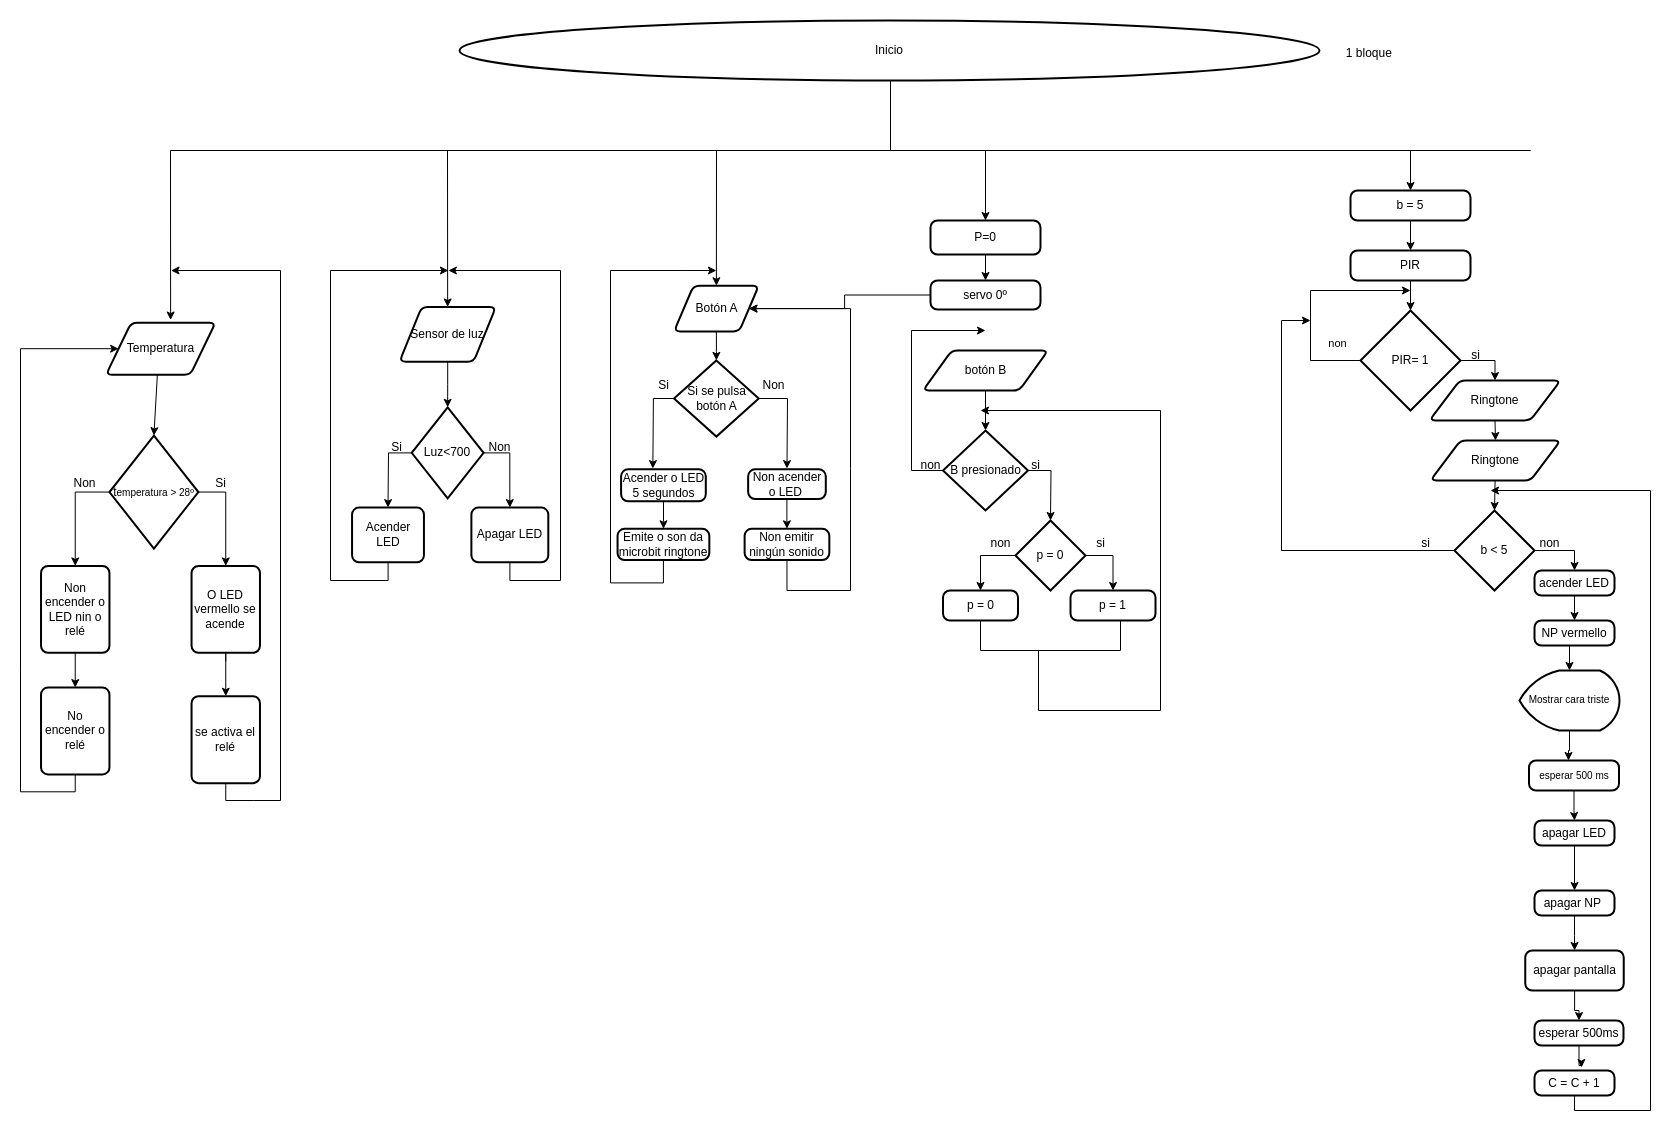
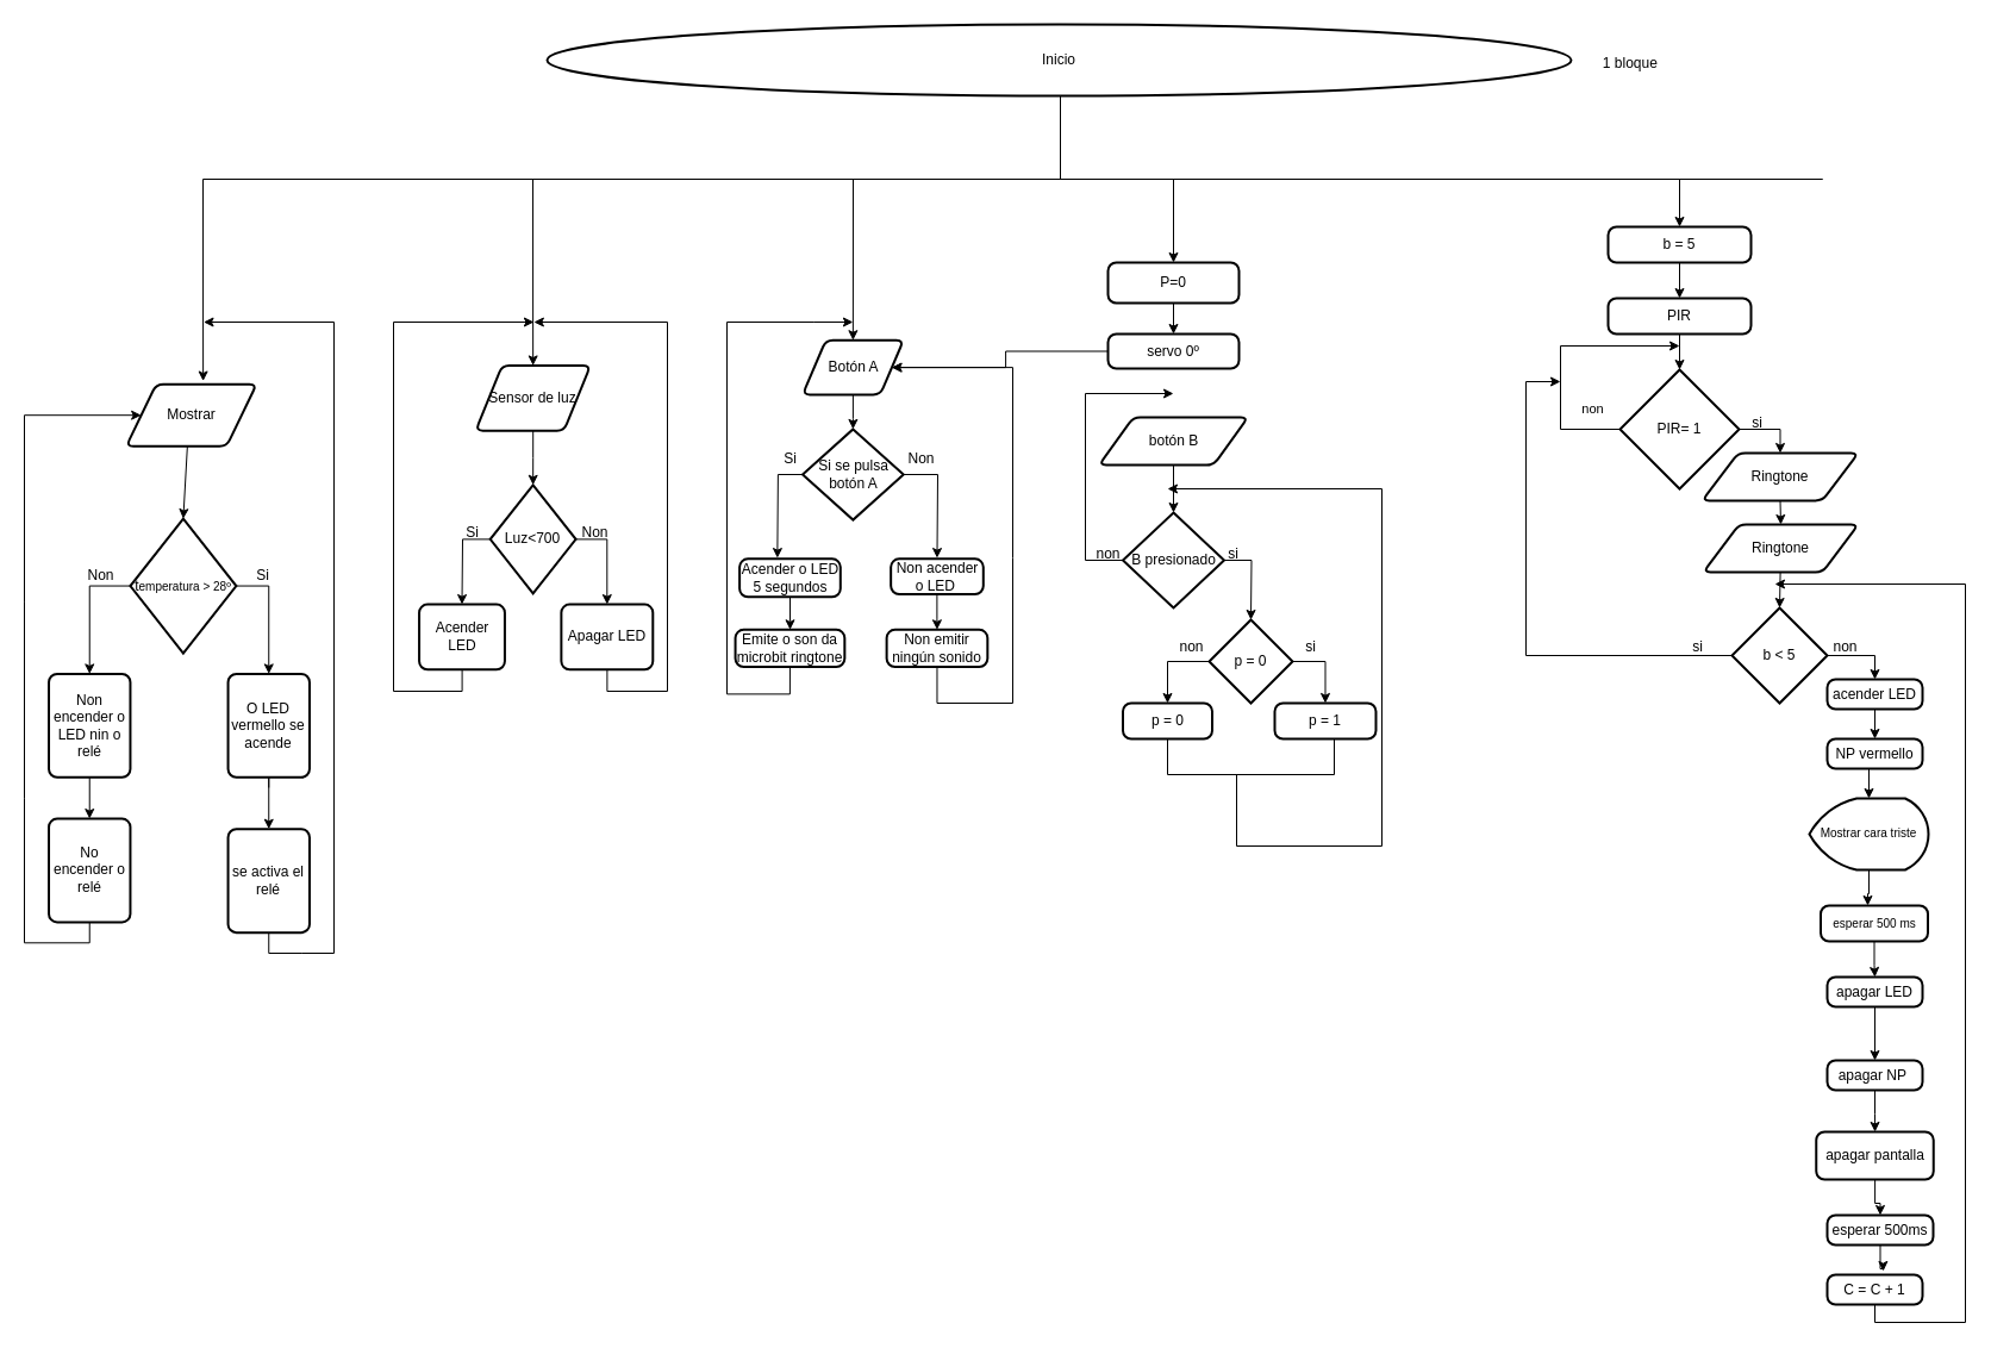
- <mxCell id="7" value="Temperatura" style="shape=parallelogram;html=1;strokeWidth=2;perimeter=parallelogramPerimeter;whiteSpace=wrap;rounded=1;arcSize=12;size=0.23;" parent="6" vertex="1"><mxGeometry x="85.526" y="52.131" width="109.474" height="52.131" as="geometry" /></mxCell>
+ <mxCell id="7" value="Mostrar" style="shape=parallelogram;html=1;strokeWidth=2;perimeter=parallelogramPerimeter;whiteSpace=wrap;rounded=1;arcSize=12;size=0.23;" parent="6" vertex="1"><mxGeometry x="85.526" y="52.131" width="109.474" height="52.131" as="geometry" /></mxCell>
